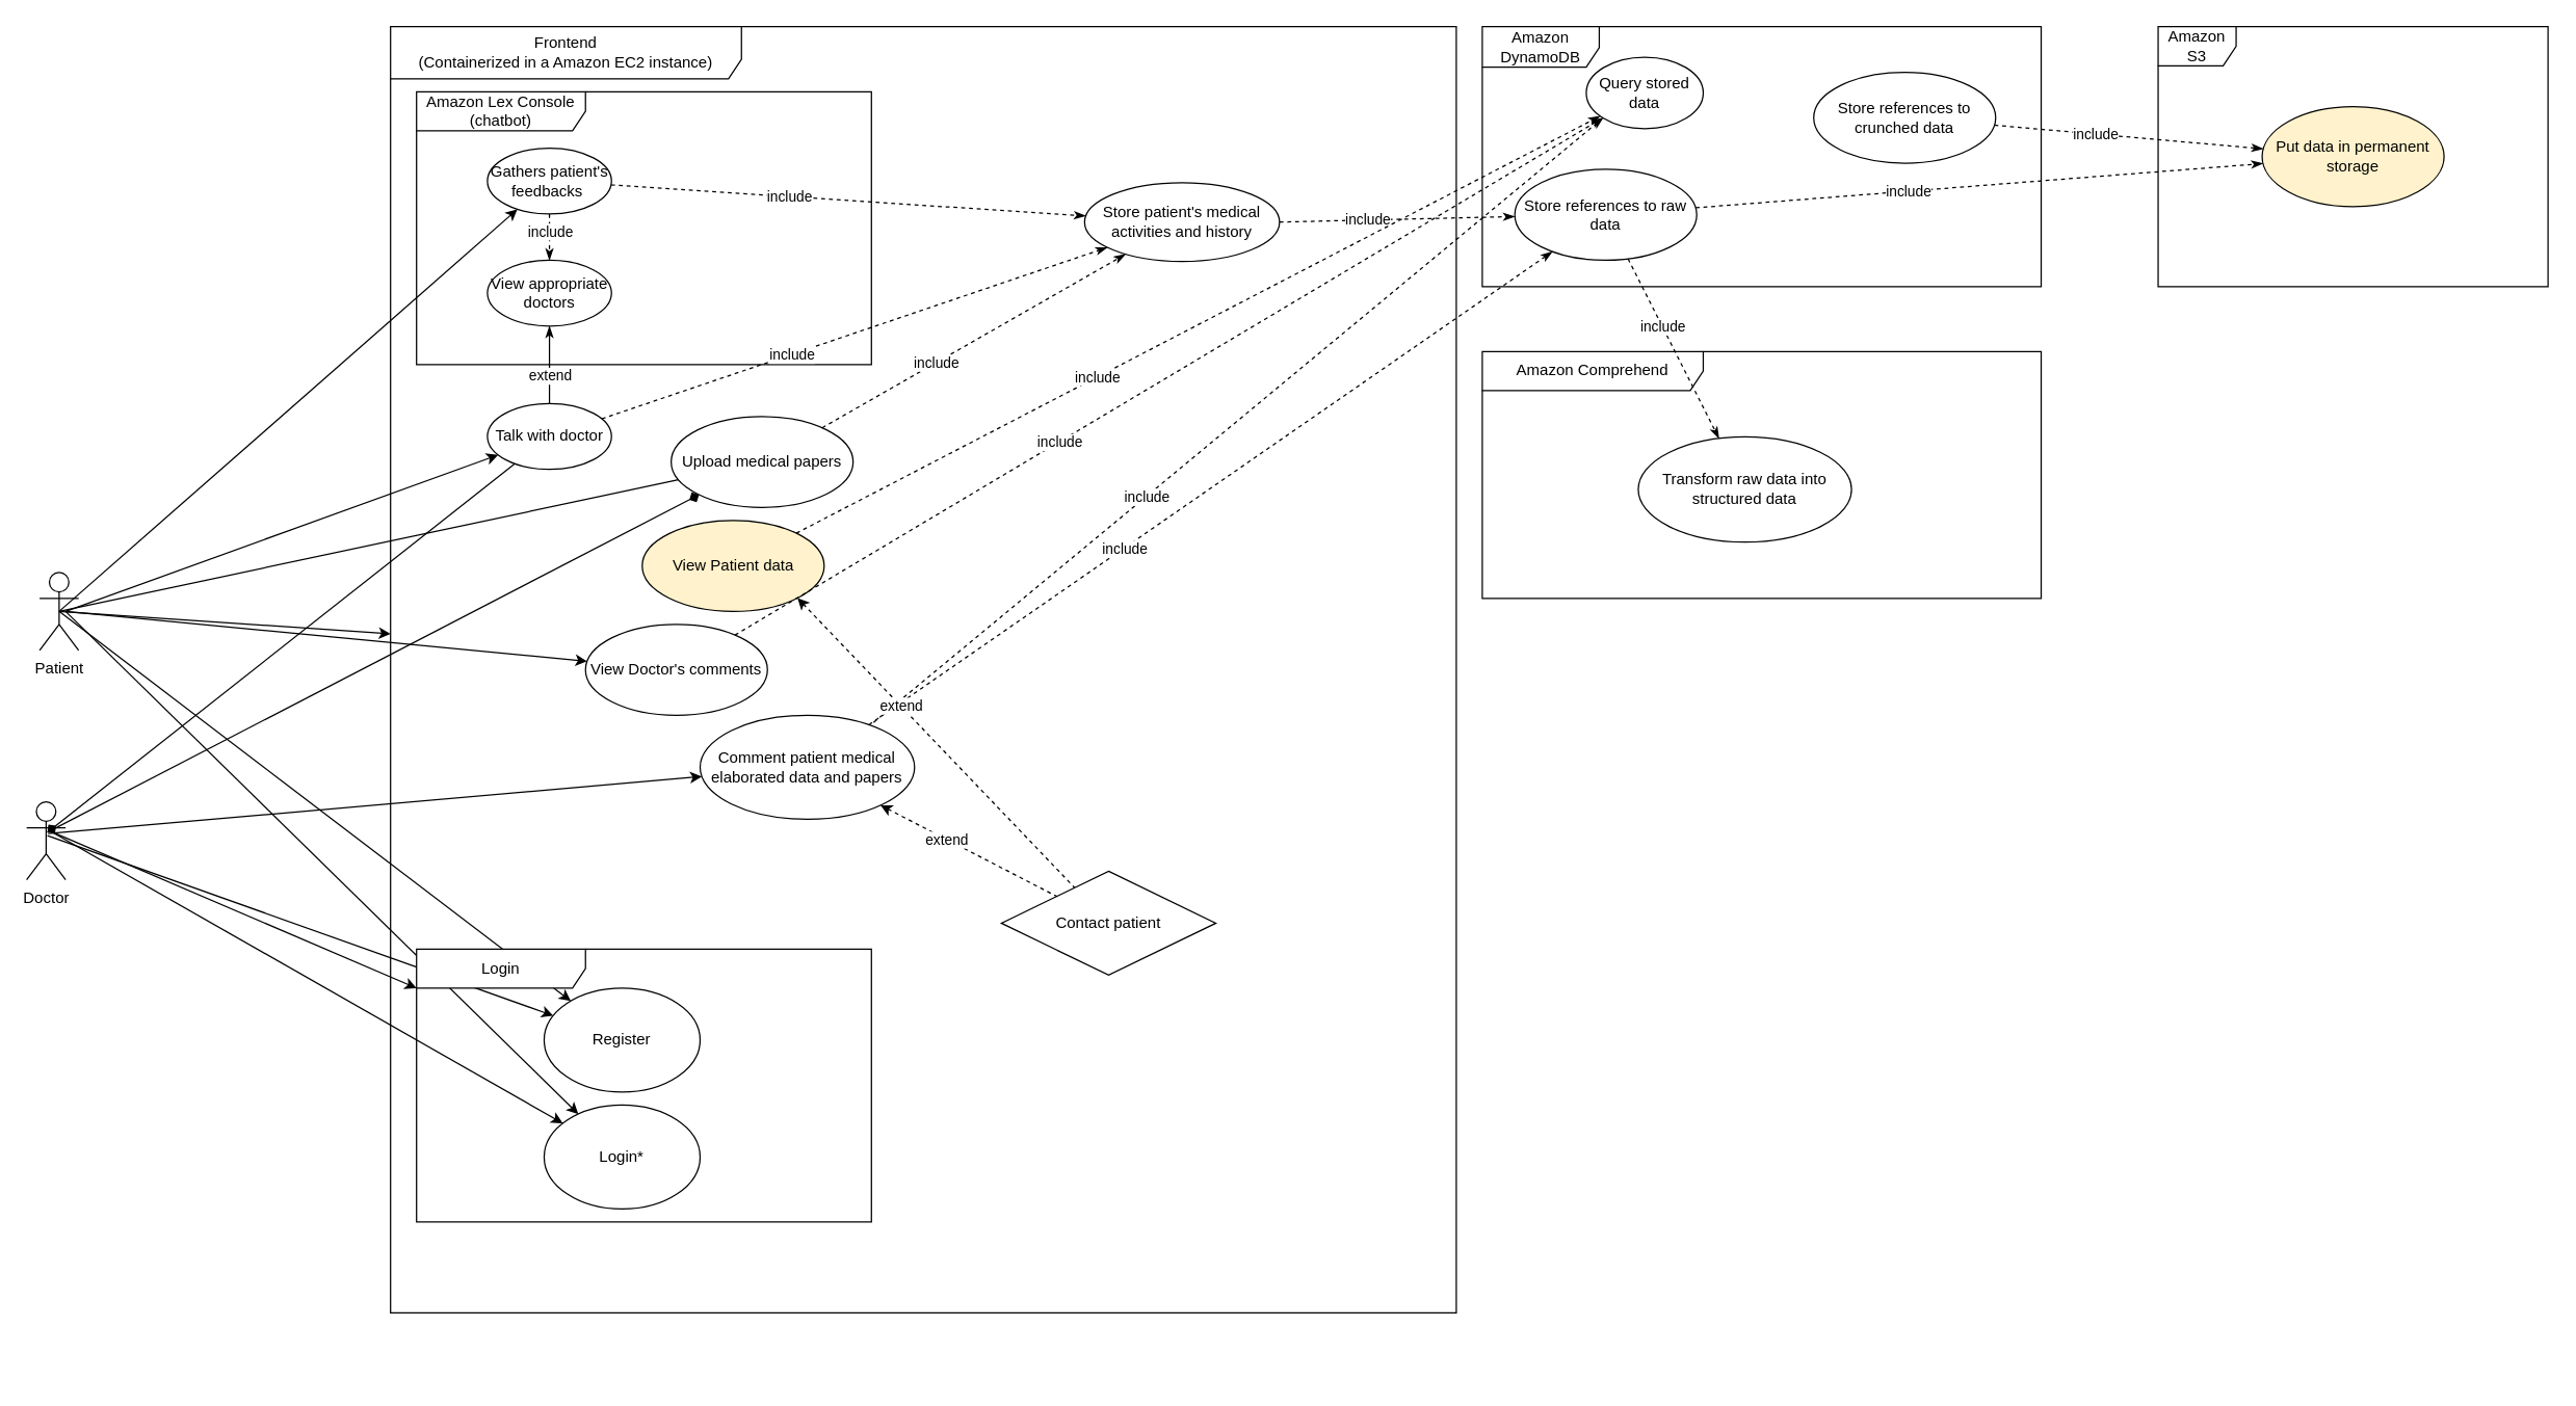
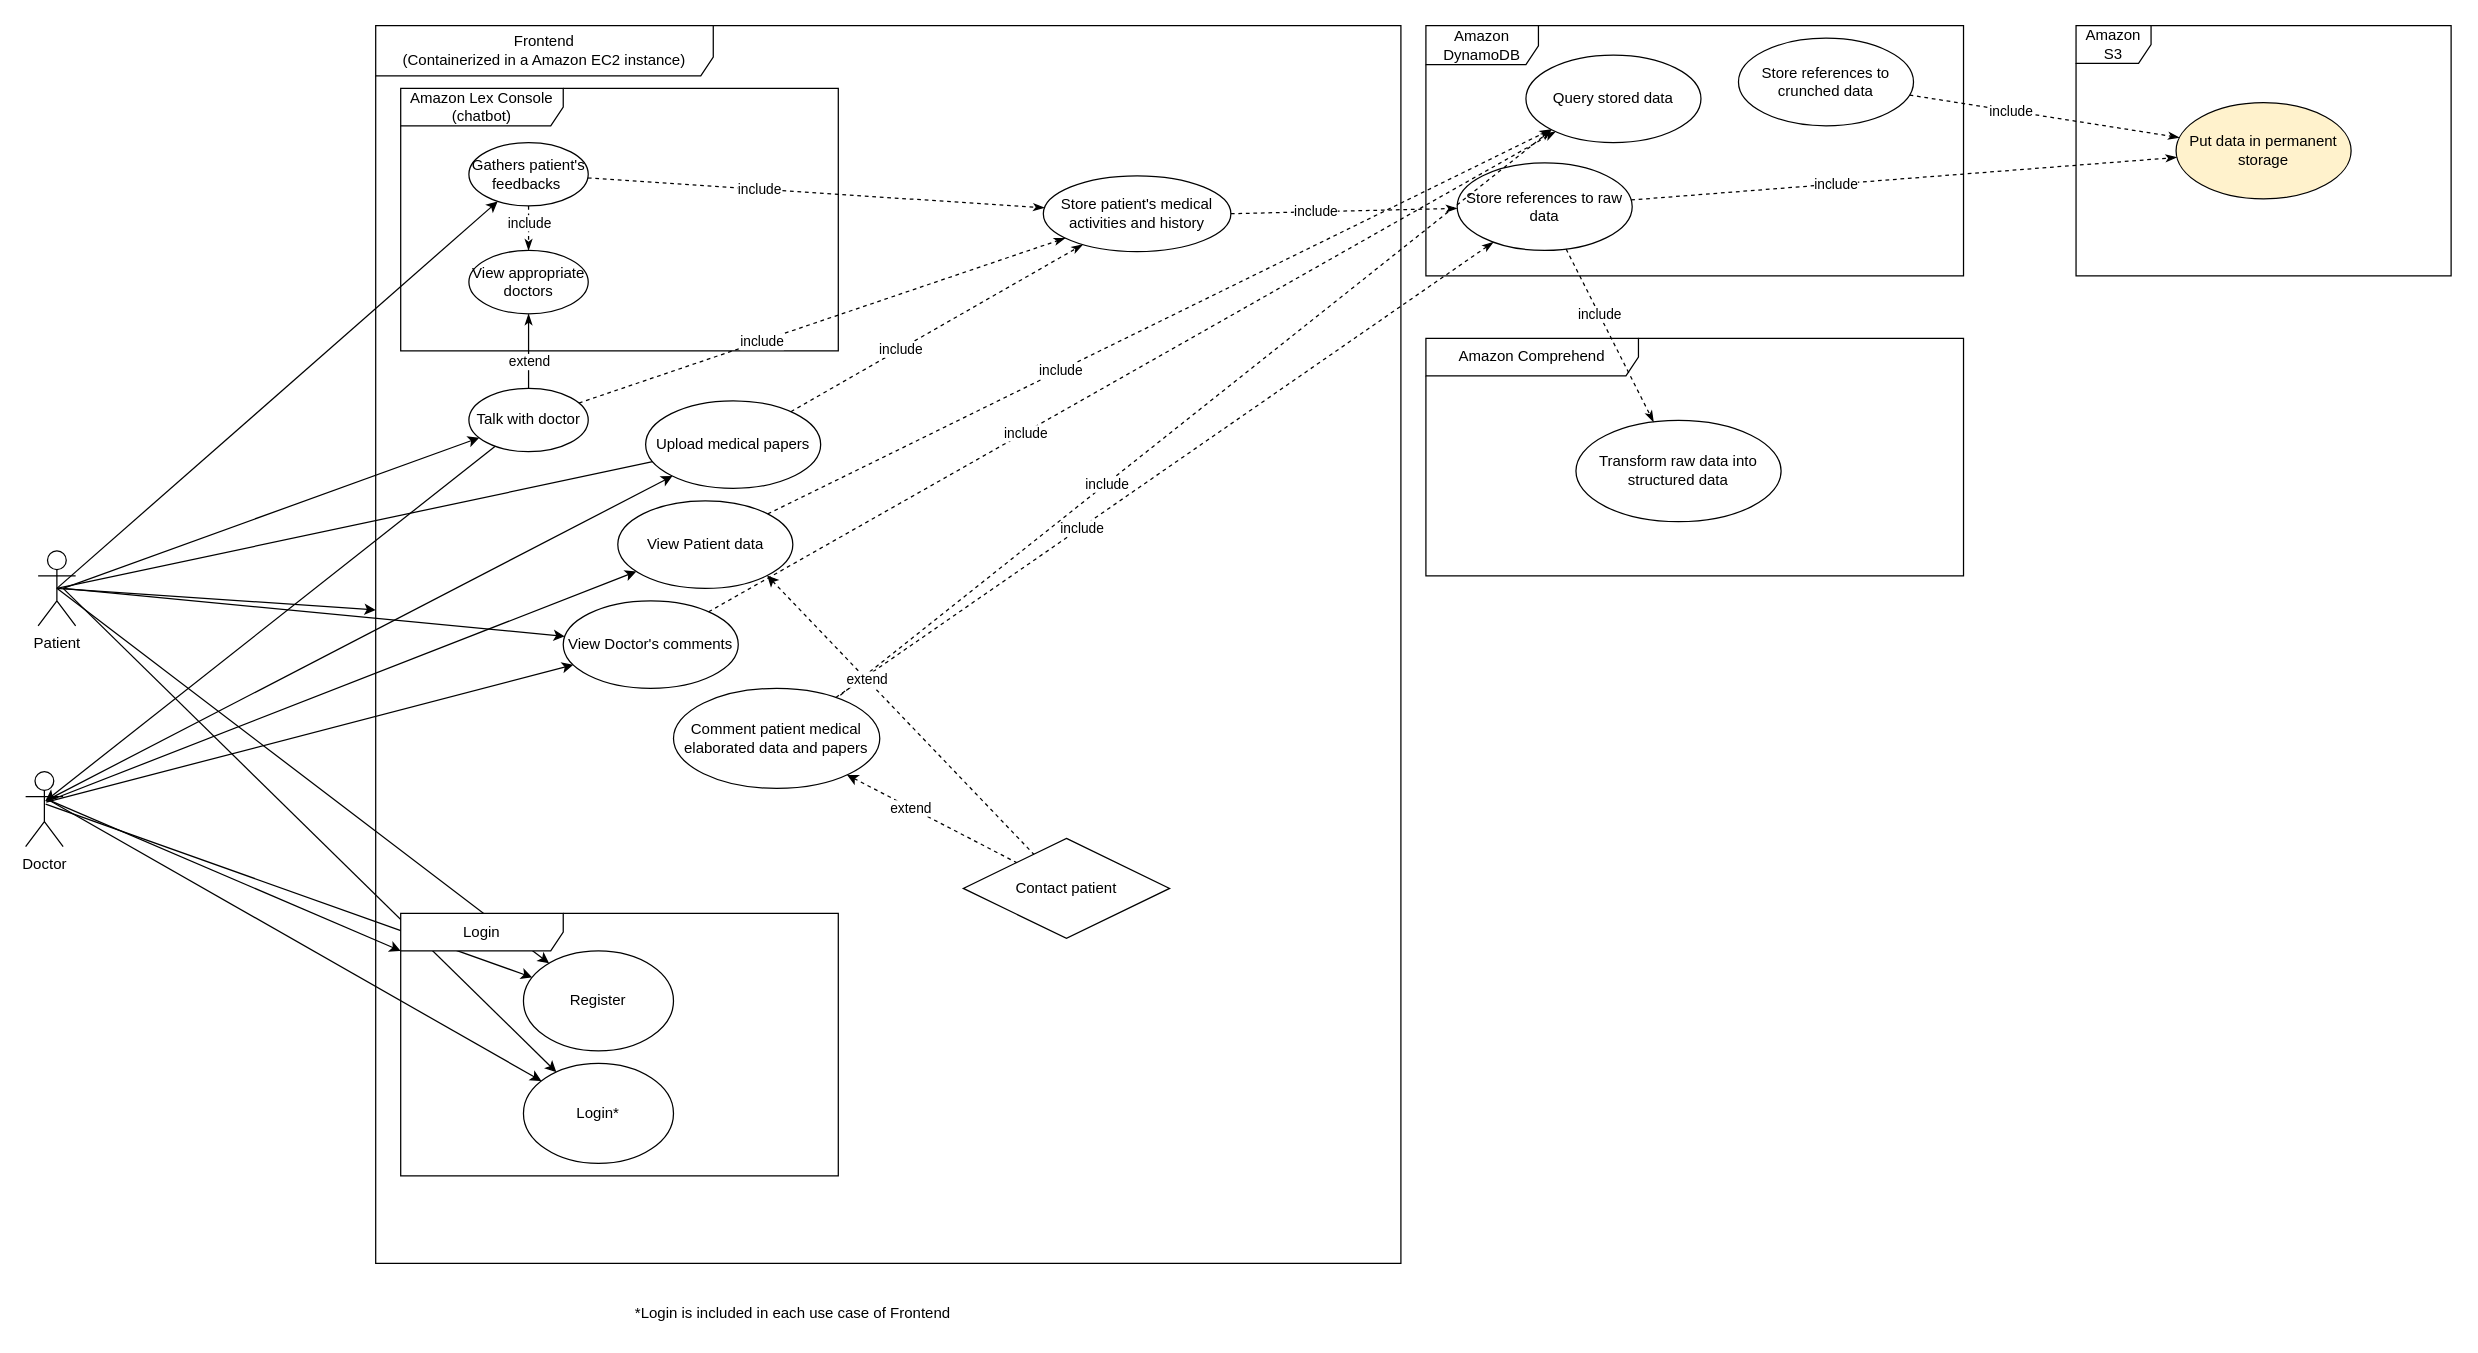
- <mxCell id="35" value="Query stored data" style="ellipse;whiteSpace=wrap;html=1;" parent="1" vertex="1"><mxGeometry x="1220" y="43.45" width="90" height="55" as="geometry" /></mxCell>
+ <mxCell id="35" value="Query stored data" style="ellipse;whiteSpace=wrap;html=1;" parent="1" vertex="1"><mxGeometry x="1220" y="43.45" width="140" height="70" as="geometry" /></mxCell>
- <mxCell id="54" value="Store references to crunched data" style="ellipse;whiteSpace=wrap;html=1;" parent="1" vertex="1"><mxGeometry x="1395" y="55" width="140" height="70" as="geometry" /></mxCell>
+ <mxCell id="54" value="Store references to crunched data" style="ellipse;whiteSpace=wrap;html=1;" parent="1" vertex="1"><mxGeometry x="1390" y="30" width="140" height="70" as="geometry" /></mxCell>
- <mxCell id="12" value="" style="endArrow=diamond;html=1;rounded=0;exitX=0.533;exitY=0.391;exitDx=0;exitDy=0;exitPerimeter=0;" parent="1" source="7" target="10" edge="1"><mxGeometry width="50" height="50" relative="1" as="geometry"><mxPoint x="175" y="153.45" as="sourcePoint" /><mxPoint x="396.848" y="344.733" as="targetPoint" /></mxGeometry></mxCell>
+ <mxCell id="12" value="" style="endArrow=classic;html=1;rounded=0;exitX=0.533;exitY=0.391;exitDx=0;exitDy=0;exitPerimeter=0;" parent="1" source="7" target="10" edge="1"><mxGeometry width="50" height="50" relative="1" as="geometry"><mxPoint x="175" y="153.45" as="sourcePoint" /><mxPoint x="396.848" y="344.733" as="targetPoint" /></mxGeometry></mxCell>
- <mxCell id="27" value="View Patient data" style="ellipse;whiteSpace=wrap;html=1;fillColor=#fff2cc;" parent="1" vertex="1"><mxGeometry x="493.64" y="400" width="140" height="70" as="geometry" /></mxCell>
+ <mxCell id="27" value="View Patient data" style="ellipse;whiteSpace=wrap;html=1;" parent="1" vertex="1"><mxGeometry x="493.64" y="400" width="140" height="70" as="geometry" /></mxCell>
+ <mxCell id="29" value="" style="endArrow=classic;html=1;rounded=0;exitX=0.567;exitY=0.399;exitDx=0;exitDy=0;exitPerimeter=0;" parent="1" source="7" target="27" edge="1"><mxGeometry width="50" height="50" relative="1" as="geometry"><mxPoint x="165" y="480" as="sourcePoint" /><mxPoint x="449.475" y="562.416" as="targetPoint" /></mxGeometry></mxCell>
- <mxCell id="31" value="" style="endArrow=classic;html=1;rounded=0;exitX=0.55;exitY=0.408;exitDx=0;exitDy=0;exitPerimeter=0;" parent="1" source="7" target="30" edge="1"><mxGeometry width="50" height="50" relative="1" as="geometry"><mxPoint x="150" y="800" as="sourcePoint" /><mxPoint x="200" y="750" as="targetPoint" /></mxGeometry></mxCell>
+ <mxCell id="31" value="" style="endArrow=classic;html=1;rounded=0;exitX=0.55;exitY=0.408;exitDx=0;exitDy=0;exitPerimeter=0;" parent="1" source="7" target="32" edge="1"><mxGeometry width="50" height="50" relative="1" as="geometry"><mxPoint x="150" y="800" as="sourcePoint" /><mxPoint x="200" y="750" as="targetPoint" /></mxGeometry></mxCell>
- <mxCell id="9" value="" style="endArrow=diamond;html=1;rounded=0;entryX=0.533;entryY=0.391;entryDx=0;entryDy=0;entryPerimeter=0;" parent="1" source="16" target="7" edge="1"><mxGeometry width="50" height="50" relative="1" as="geometry"><mxPoint x="185" y="-270" as="sourcePoint" /><mxPoint x="439.271" y="-149.117" as="targetPoint" /></mxGeometry></mxCell>
+ <mxCell id="9" value="" style="endArrow=classic;html=1;rounded=0;entryX=0.533;entryY=0.391;entryDx=0;entryDy=0;entryPerimeter=0;" parent="1" source="16" target="7" edge="1"><mxGeometry width="50" height="50" relative="1" as="geometry"><mxPoint x="185" y="-270" as="sourcePoint" /><mxPoint x="439.271" y="-149.117" as="targetPoint" /></mxGeometry></mxCell>
+ <mxCell id="41" value="*Login is included in each use case of Frontend&amp;nbsp;" style="text;html=1;align=center;verticalAlign=middle;resizable=0;points=[];autosize=1;strokeColor=none;fillColor=none;" parent="1" vertex="1"><mxGeometry x="500" y="1040" width="270" height="20" as="geometry" /></mxCell>
